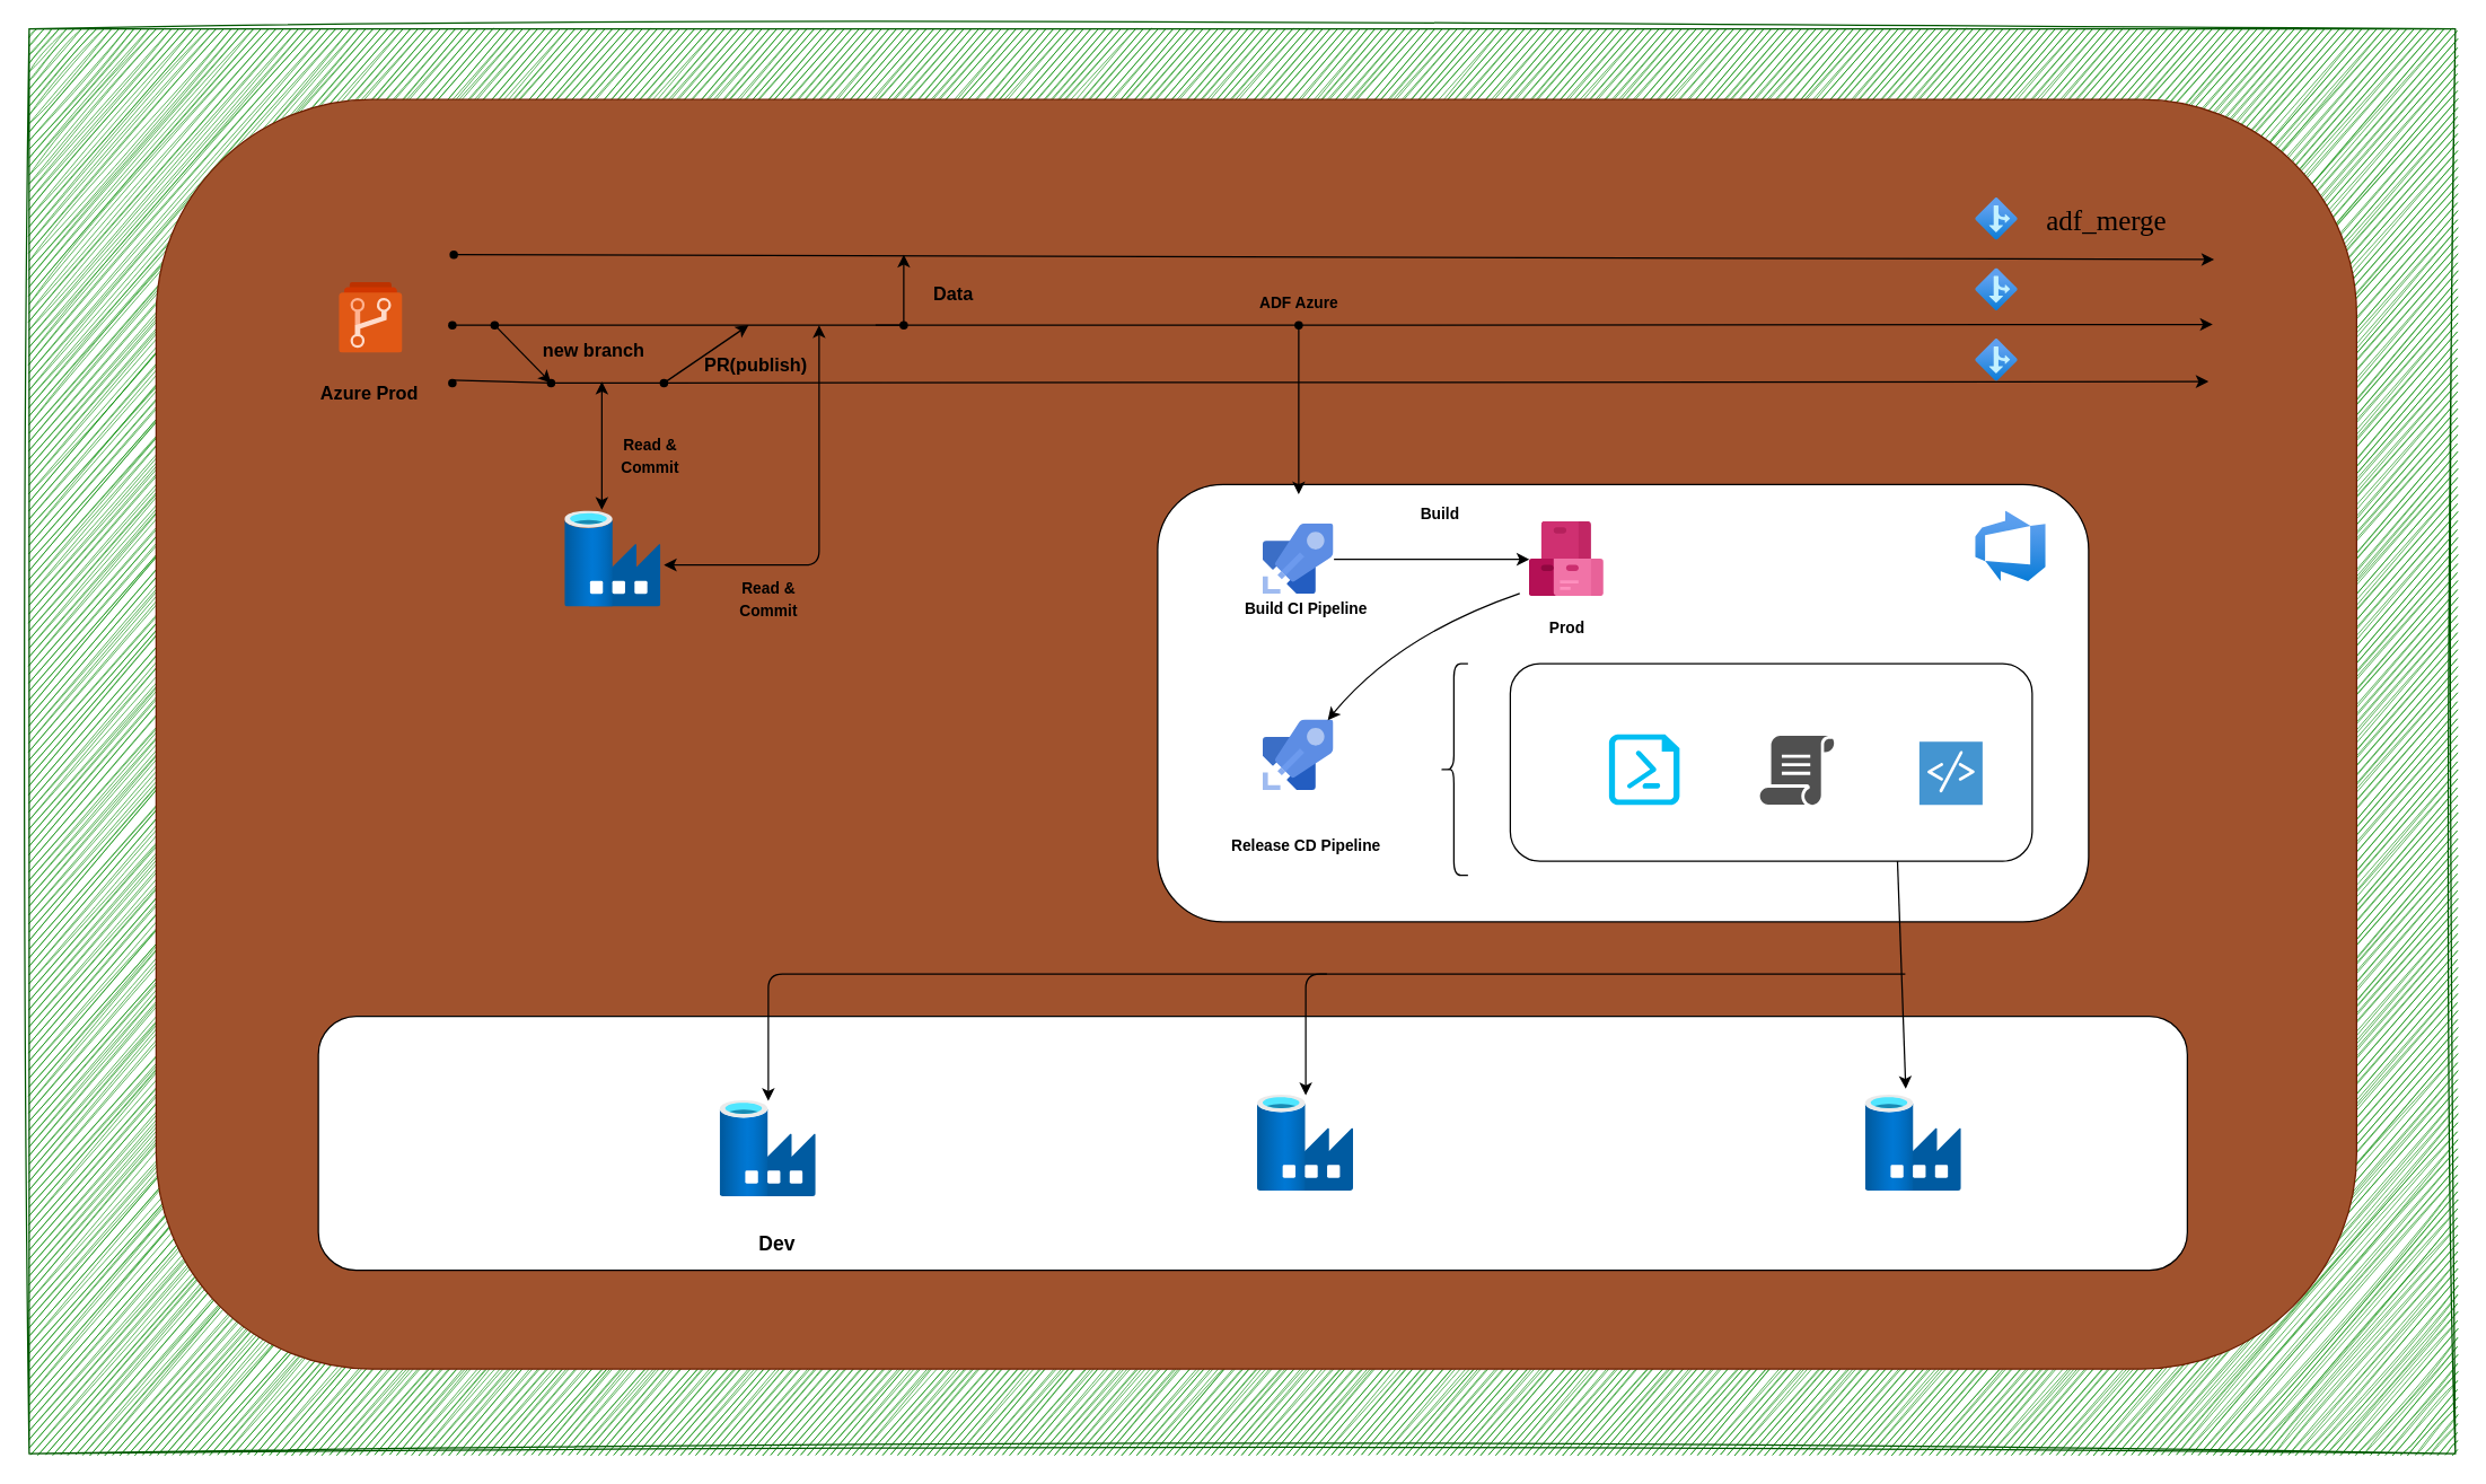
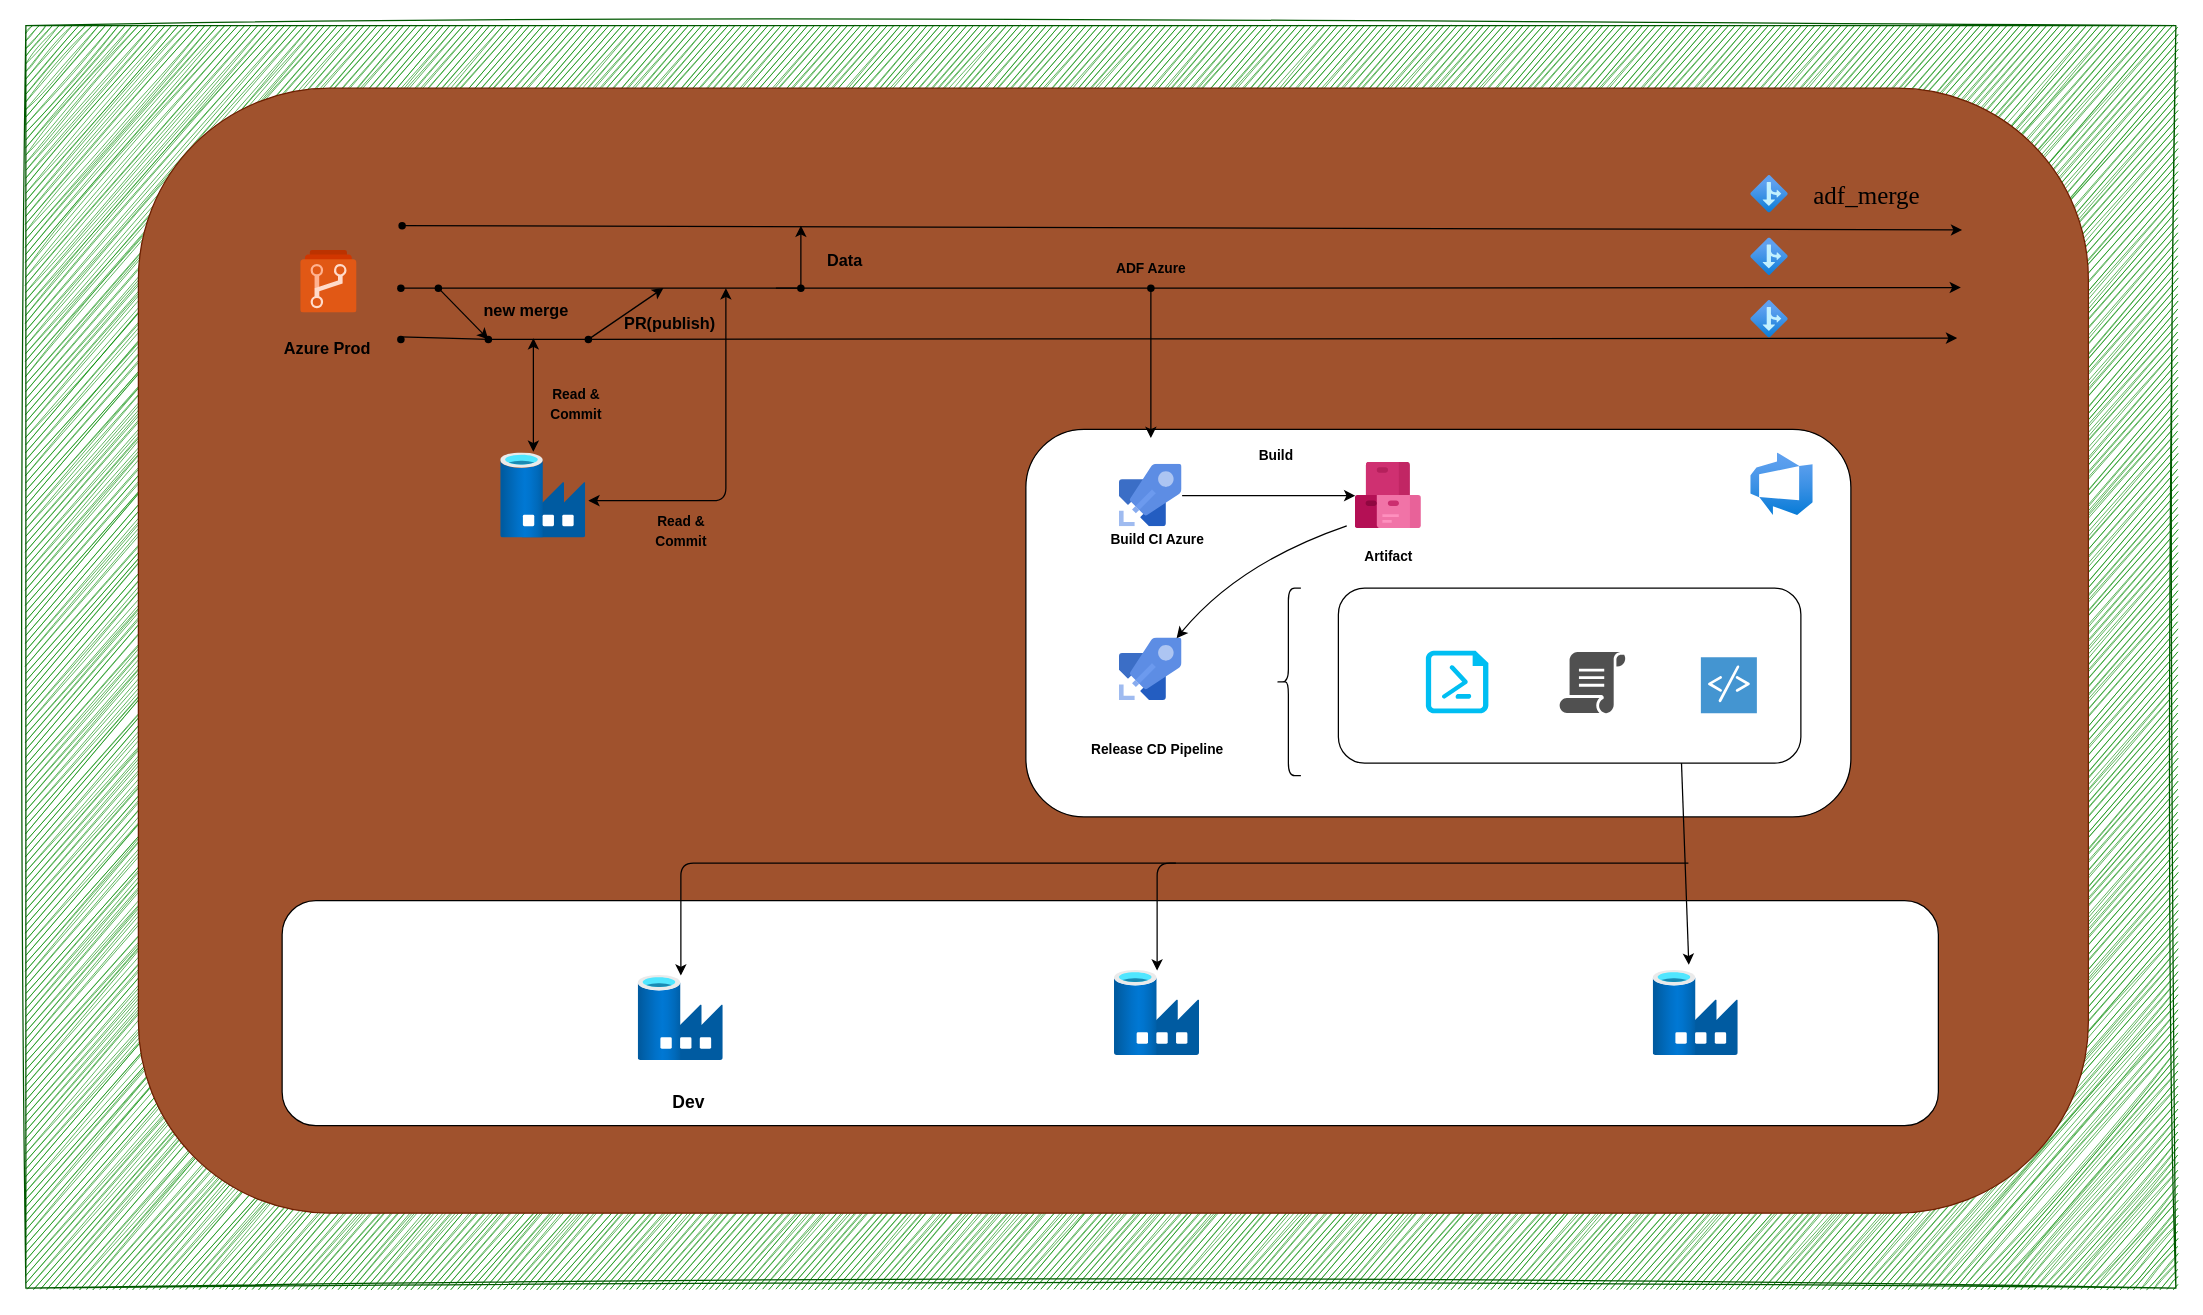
- <mxCell id="56" value="&lt;font style=&quot;font-size: 13px;&quot;&gt;new branch&lt;/font&gt;" style="text;strokeColor=none;fillColor=none;html=1;fontSize=24;fontStyle=1;verticalAlign=middle;align=center;rounded=1;" vertex="1" parent="1"><mxGeometry x="380" y="225" width="80" height="40" as="geometry" /></mxCell>
+ <mxCell id="56" value="&lt;font style=&quot;font-size: 13px;&quot;&gt;new merge&lt;/font&gt;" style="text;strokeColor=none;fillColor=none;html=1;fontSize=24;fontStyle=1;verticalAlign=middle;align=center;rounded=1;" vertex="1" parent="1"><mxGeometry x="380" y="225" width="80" height="40" as="geometry" /></mxCell>
- <mxCell id="14" value="&lt;font style=&quot;font-size: 11px;&quot;&gt;Build CI Pipeline&lt;/font&gt;" style="text;strokeColor=none;fillColor=none;html=1;fontSize=24;fontStyle=1;verticalAlign=middle;align=center;rounded=1;" vertex="1" parent="1"><mxGeometry x="875" y="407" width="100" height="40" as="geometry" /></mxCell>
+ <mxCell id="14" value="&lt;font style=&quot;font-size: 11px;&quot;&gt;Build CI Azure&lt;/font&gt;" style="text;strokeColor=none;fillColor=none;html=1;fontSize=24;fontStyle=1;verticalAlign=middle;align=center;rounded=1;" vertex="1" parent="1"><mxGeometry x="875" y="407" width="100" height="40" as="geometry" /></mxCell>
- <mxCell id="13" value="&lt;font style=&quot;font-size: 11px;&quot;&gt;Prod&lt;/font&gt;" style="text;strokeColor=none;fillColor=none;html=1;fontSize=24;fontStyle=1;verticalAlign=middle;align=center;rounded=1;" vertex="1" parent="1"><mxGeometry x="1060" y="421" width="100" height="40" as="geometry" /></mxCell>
+ <mxCell id="13" value="&lt;font style=&quot;font-size: 11px;&quot;&gt;Artifact&lt;/font&gt;" style="text;strokeColor=none;fillColor=none;html=1;fontSize=24;fontStyle=1;verticalAlign=middle;align=center;rounded=1;" vertex="1" parent="1"><mxGeometry x="1060" y="421" width="100" height="40" as="geometry" /></mxCell>
